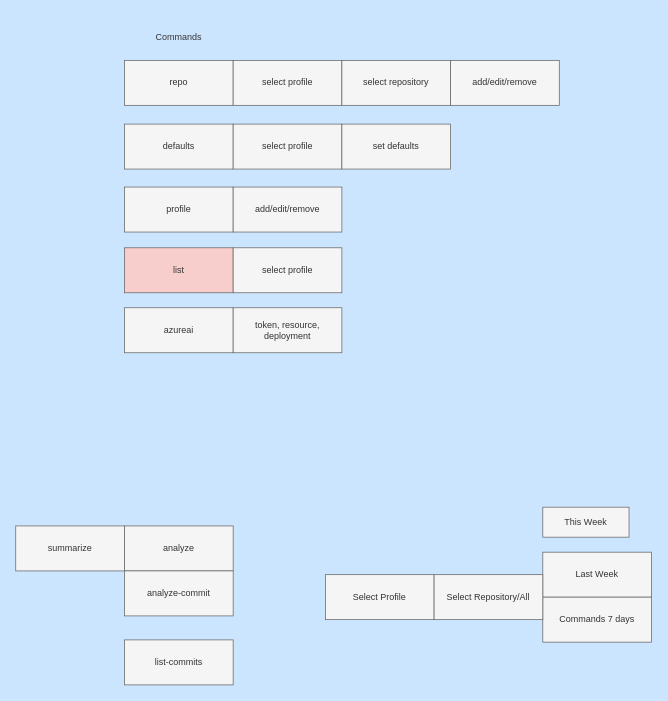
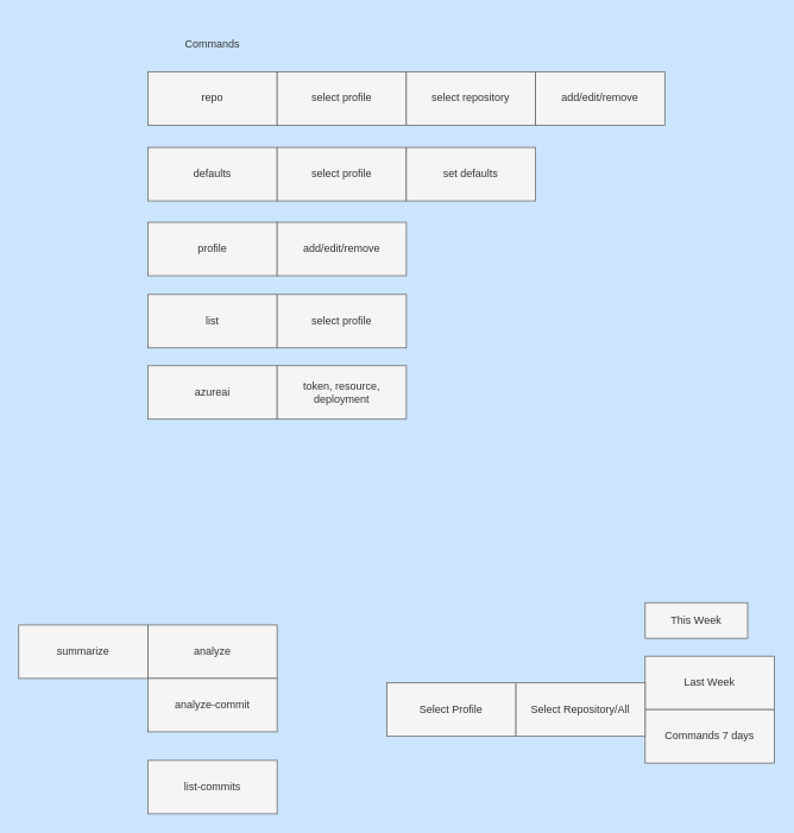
- <mxCell id="12" value="list" style="rounded=0;whiteSpace=wrap;html=1;fontColor=#333333;fillColor=#f8cecc;strokeColor=#666666;" parent="1" vertex="1"><mxGeometry x="165" y="330" width="145" height="60" as="geometry" /></mxCell>
+ <mxCell id="12" value="list" style="rounded=0;whiteSpace=wrap;html=1;fontColor=#333333;fillColor=#f5f5f5;strokeColor=#666666;" parent="1" vertex="1"><mxGeometry x="165" y="330" width="145" height="60" as="geometry" /></mxCell>
